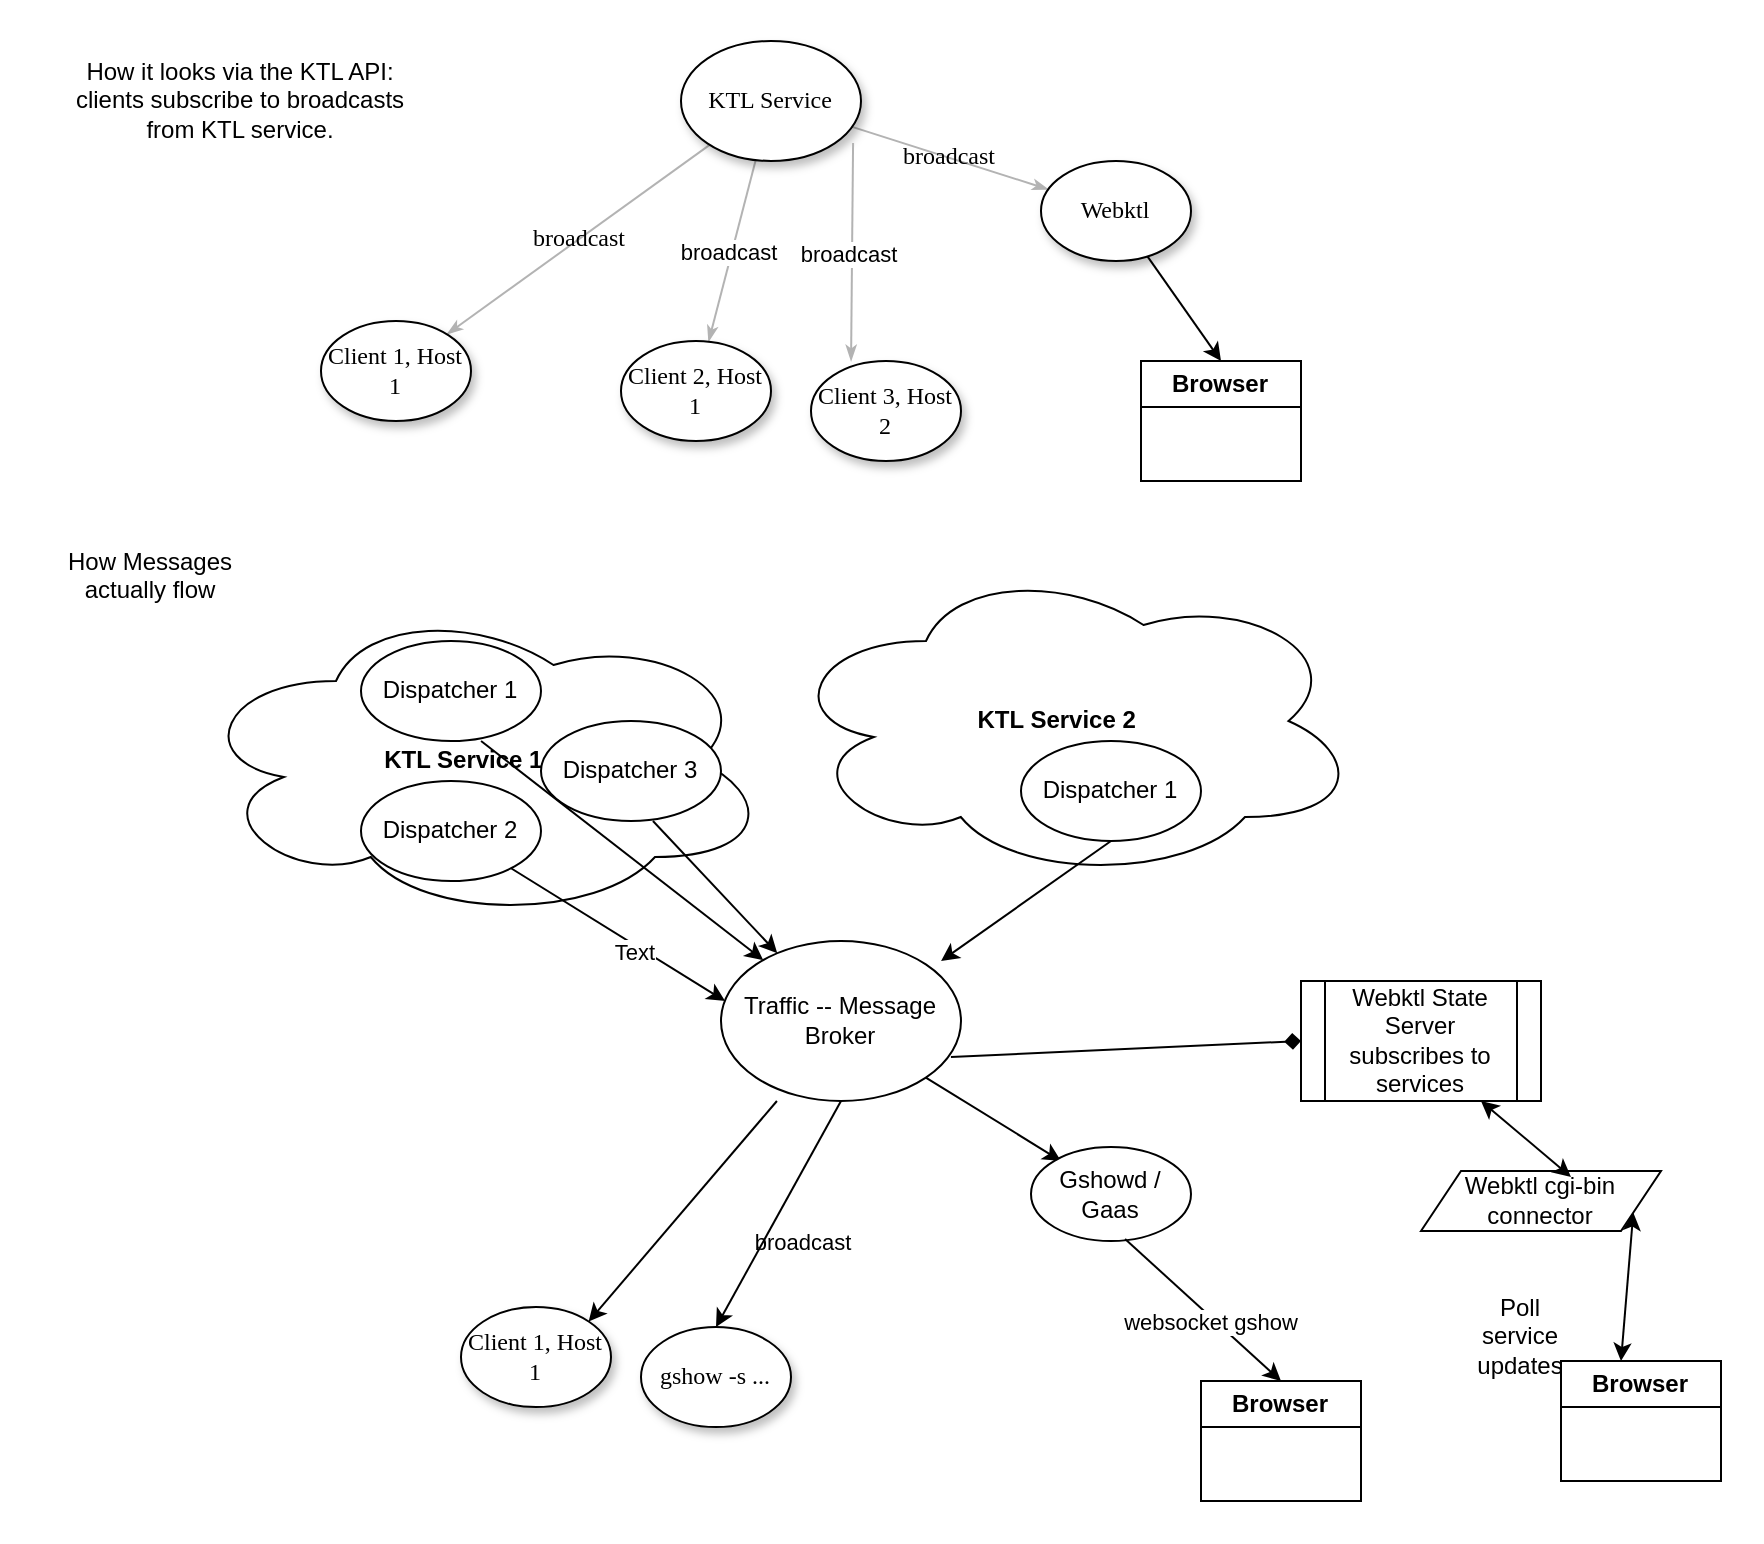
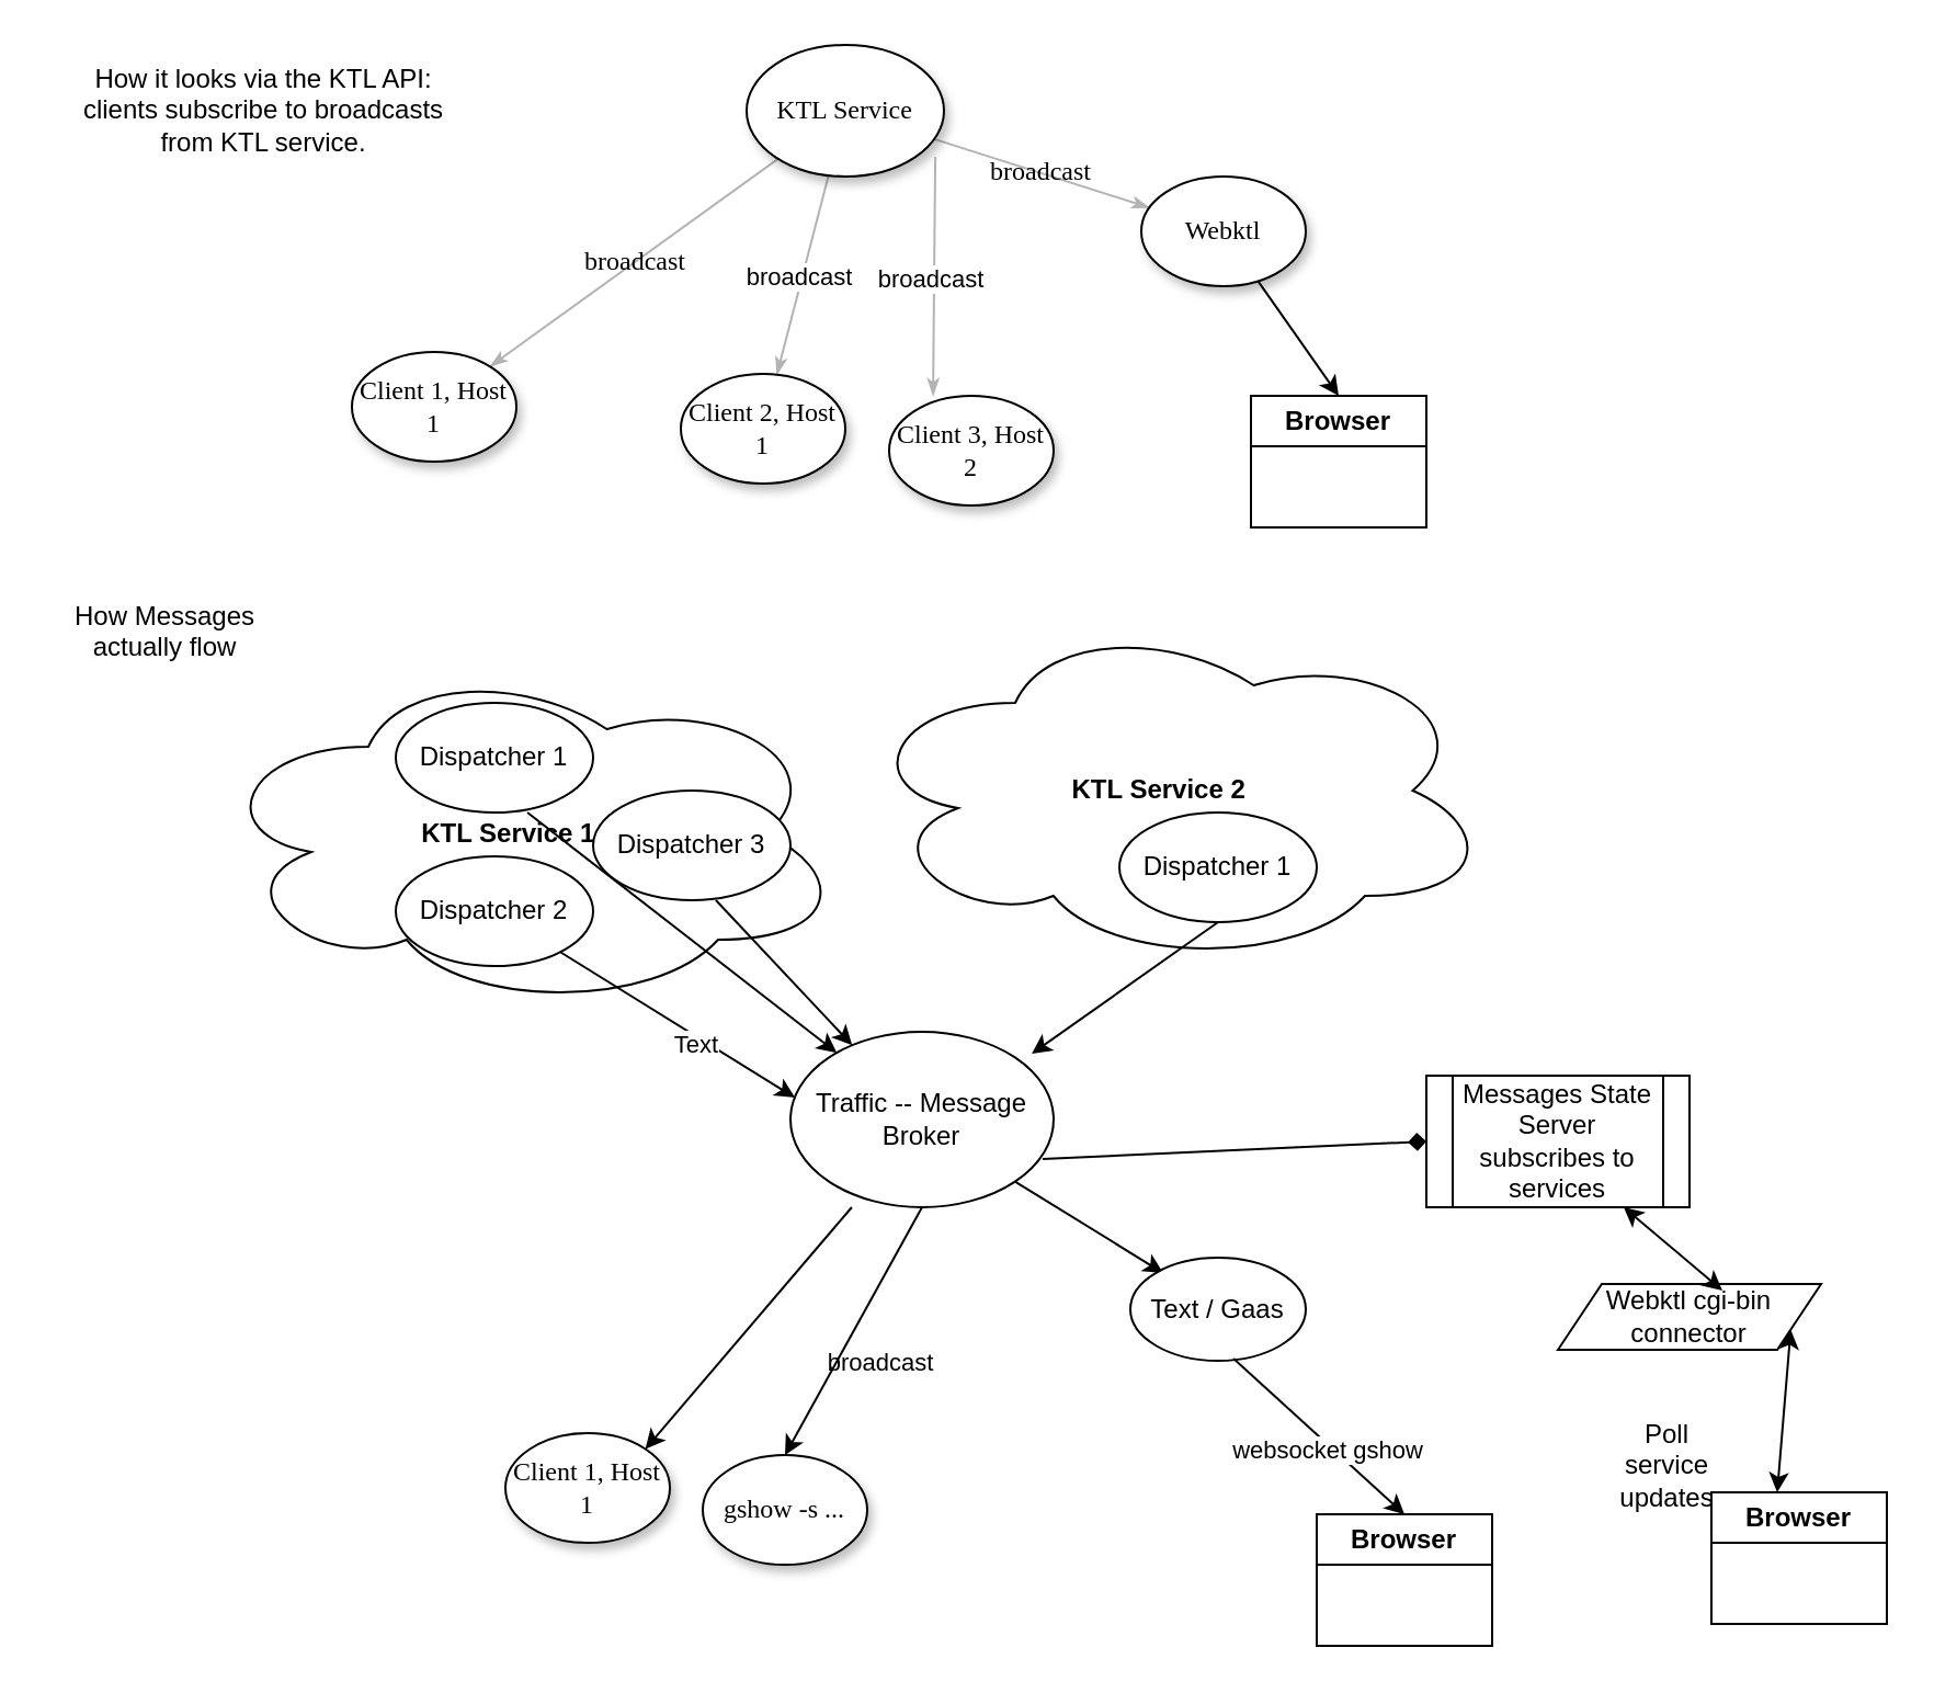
- <mxCell id="37" value="Webktl State Server subscribes to services" style="shape=process;whiteSpace=wrap;html=1;backgroundOutline=1;" parent="1" vertex="1"><mxGeometry x="650" y="490" width="120" height="60" as="geometry" /></mxCell>
+ <mxCell id="37" value="Messages State Server subscribes to services" style="shape=process;whiteSpace=wrap;html=1;backgroundOutline=1;" parent="1" vertex="1"><mxGeometry x="650" y="490" width="120" height="60" as="geometry" /></mxCell>
- <mxCell id="44" value="Gshowd / Gaas" style="ellipse;whiteSpace=wrap;html=1;" vertex="1" parent="1"><mxGeometry x="515" y="573.06" width="80" height="46.94" as="geometry" /></mxCell>
+ <mxCell id="44" value="Text / Gaas" style="ellipse;whiteSpace=wrap;html=1;" vertex="1" parent="1"><mxGeometry x="515" y="573.06" width="80" height="46.94" as="geometry" /></mxCell>
